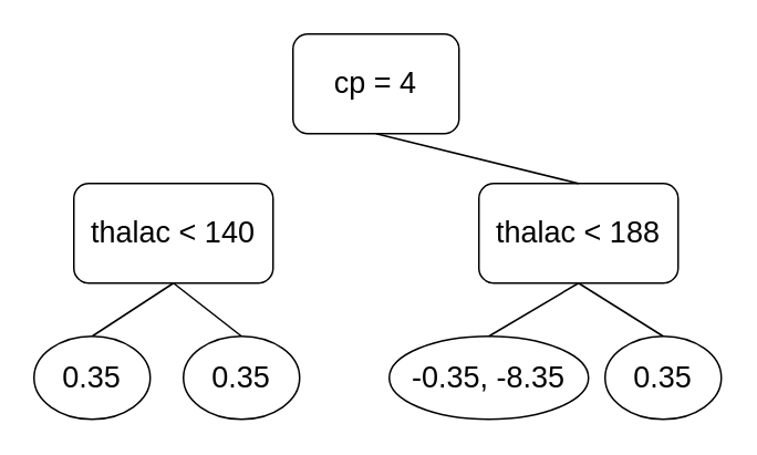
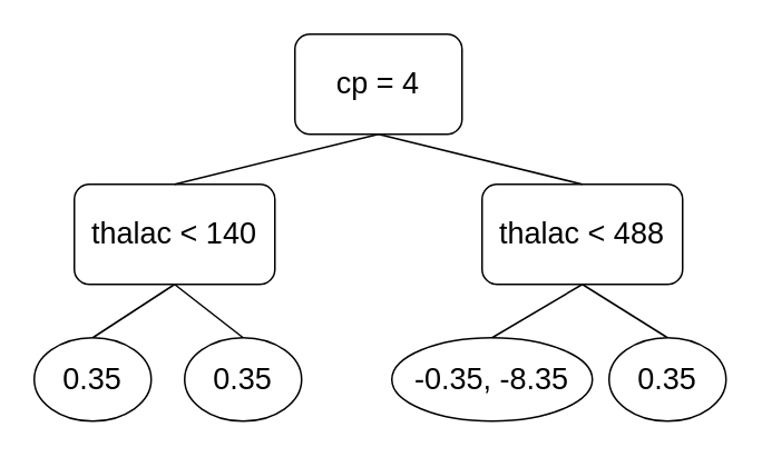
+ <mxCell id="6" value="" style="endArrow=none;html=1;exitX=0.5;exitY=0;exitDx=0;exitDy=0;entryX=0.5;entryY=1;entryDx=0;entryDy=0;" edge="1" parent="1" source="3" target="2"><mxGeometry width="50" height="50" relative="1" as="geometry"><mxPoint x="274" y="165" as="sourcePoint" /><mxPoint x="324" y="115" as="targetPoint" /></mxGeometry></mxCell>
- <mxCell id="9" value="&lt;font style=&quot;font-size: 18px&quot;&gt;thalac &amp;lt; 188&lt;/font&gt;" style="rounded=1;whiteSpace=wrap;html=1;" vertex="1" parent="1"><mxGeometry x="288" y="110" width="120" height="60" as="geometry" /></mxCell>
+ <mxCell id="9" value="&lt;font style=&quot;font-size: 18px&quot;&gt;thalac &amp;lt; 488&lt;/font&gt;" style="rounded=1;whiteSpace=wrap;html=1;" vertex="1" parent="1"><mxGeometry x="288" y="110" width="120" height="60" as="geometry" /></mxCell>
